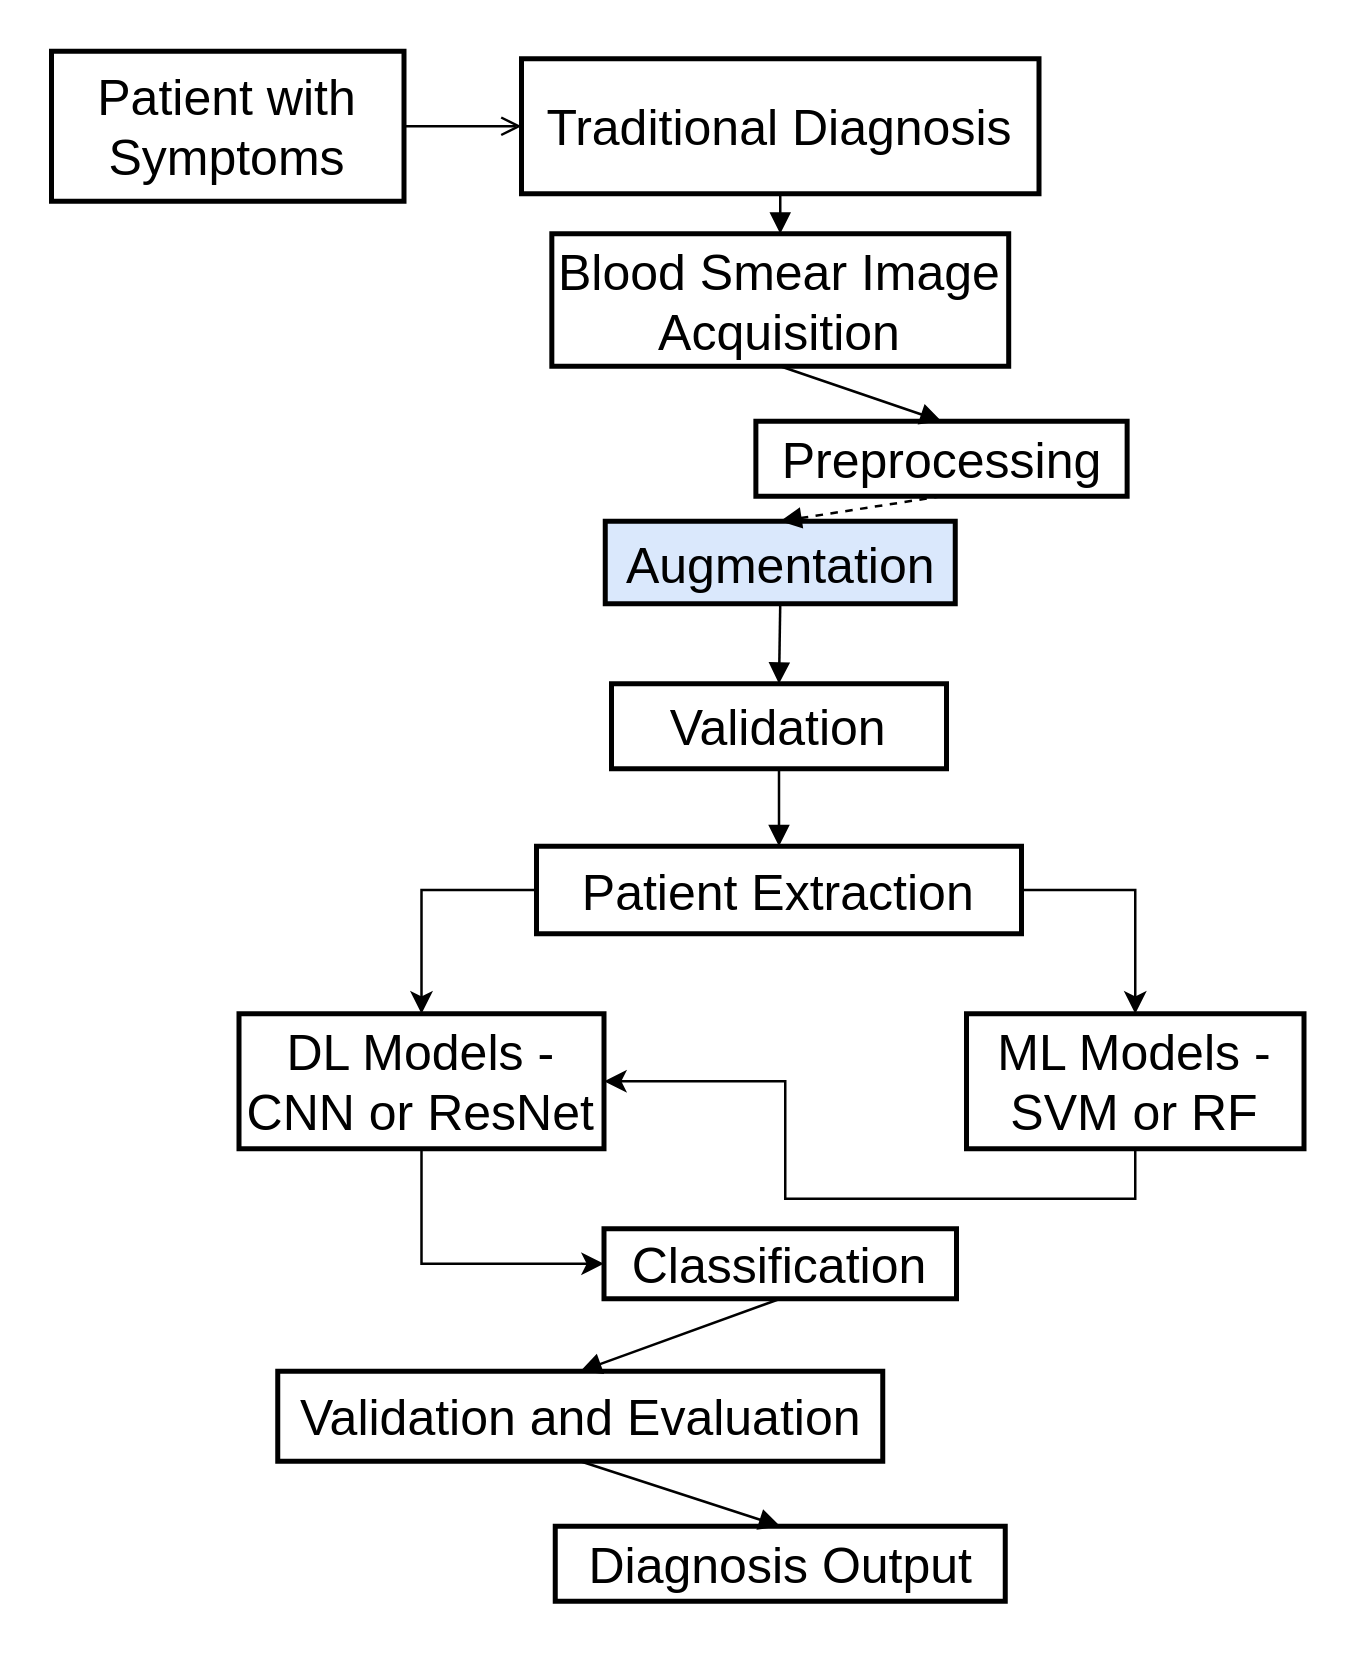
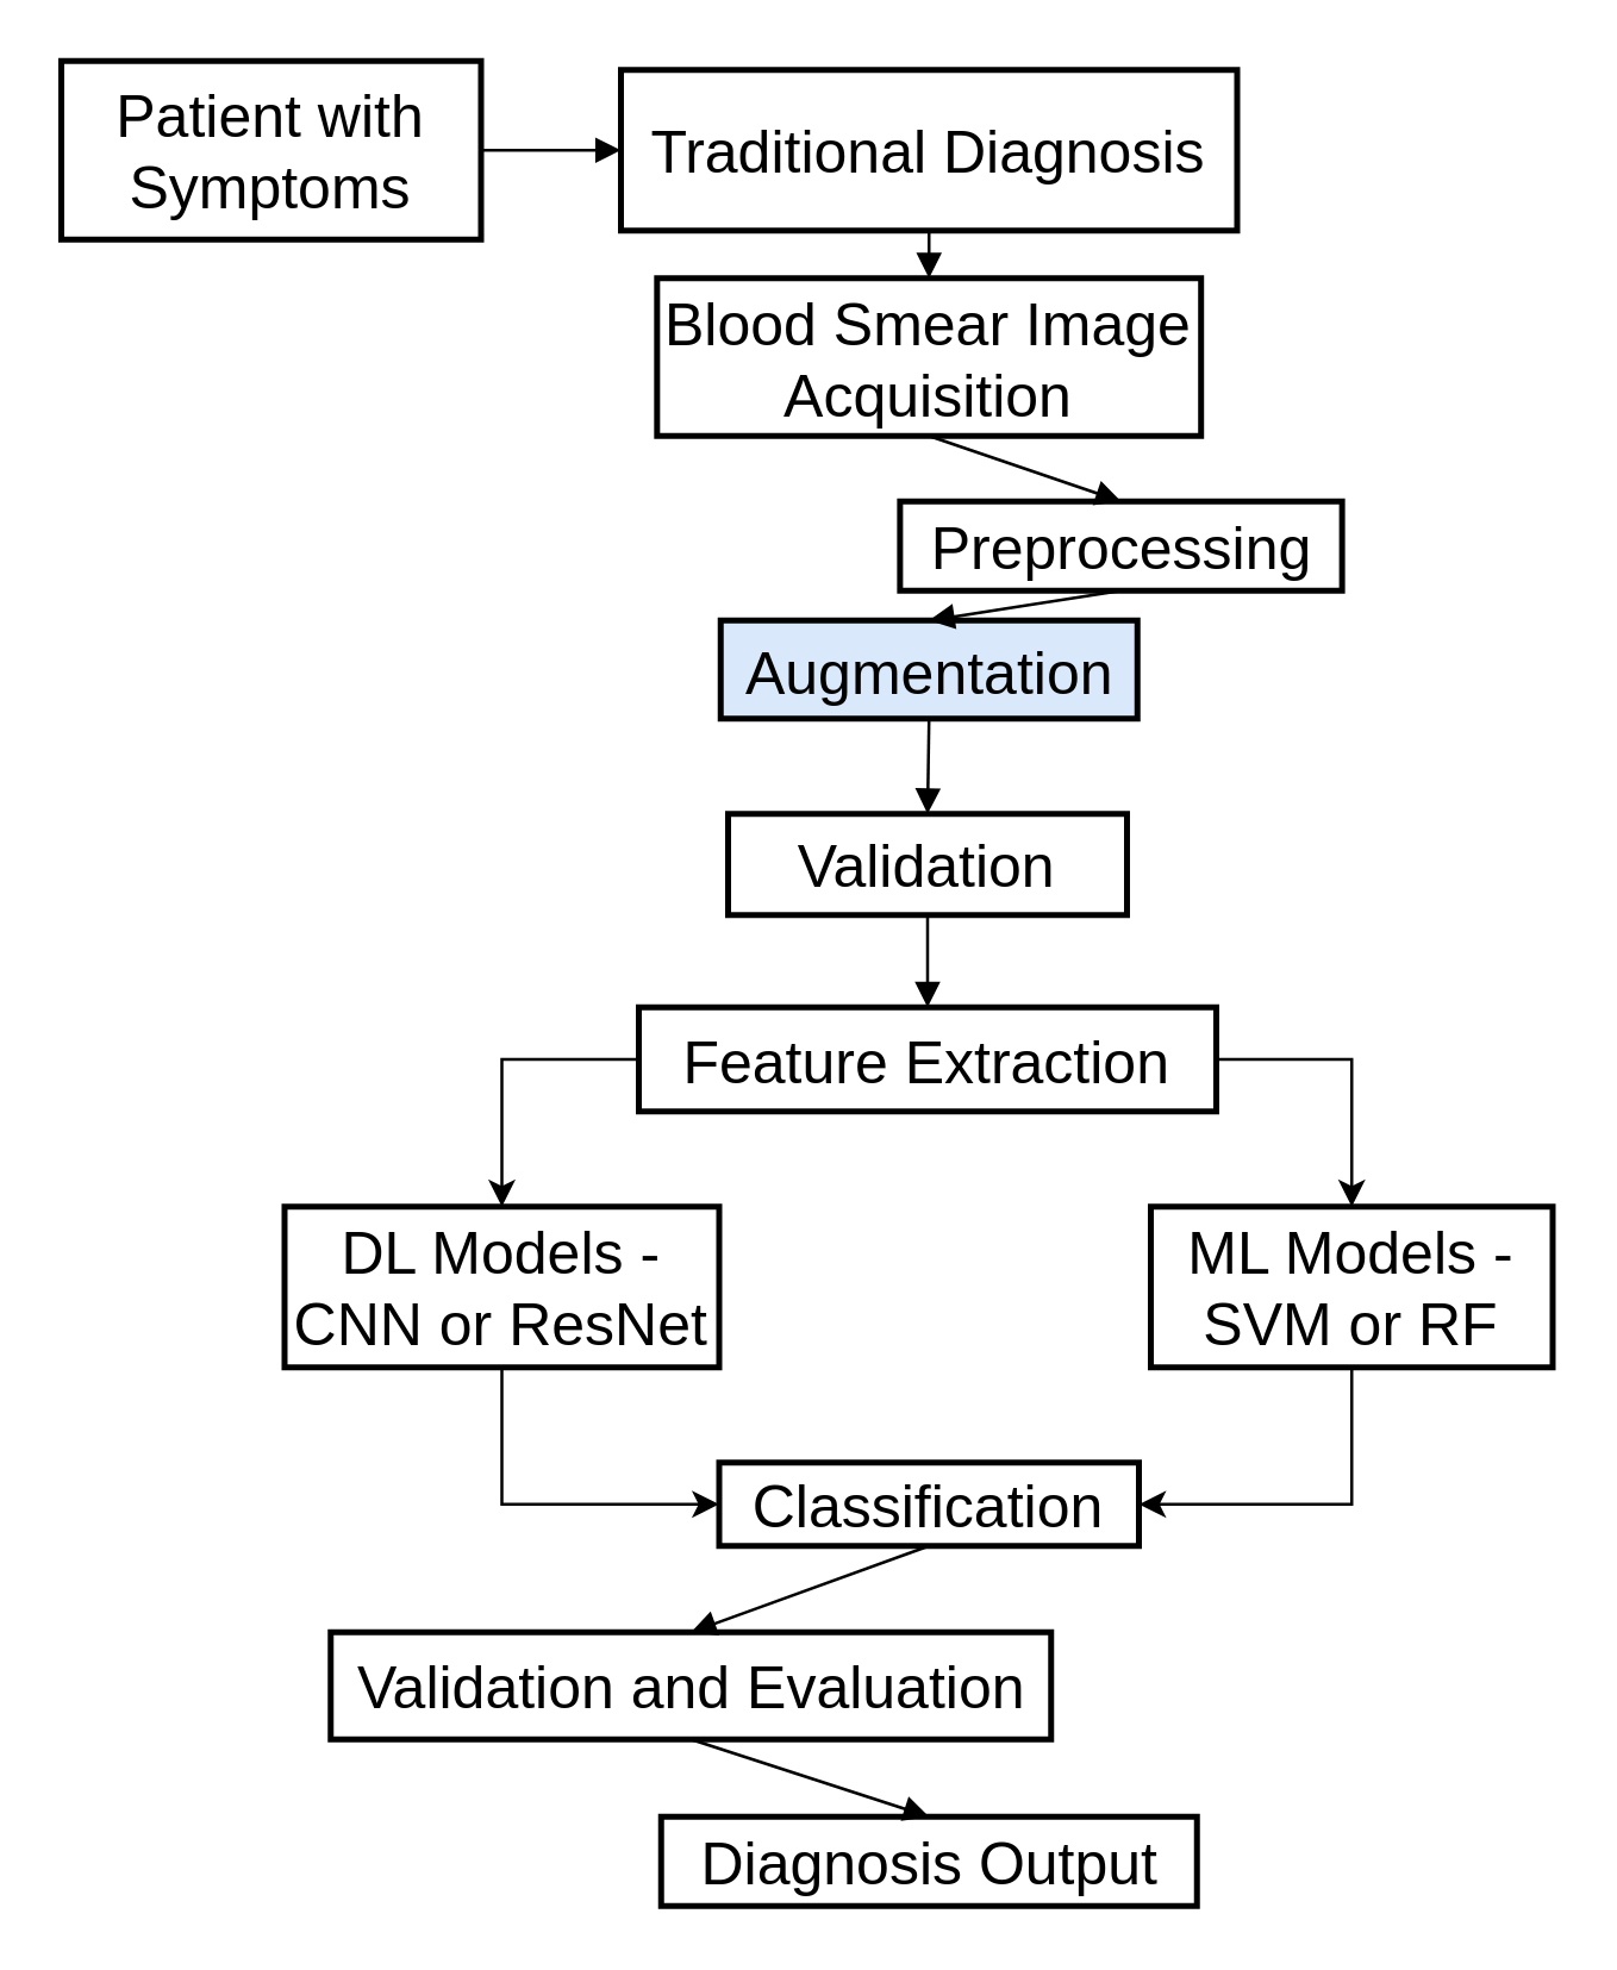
- <mxCell id="18" value="" style="curved=1;startArrow=none;endArrow=open;exitX=1;exitY=0.5;entryX=0;entryY=0.5;rounded=0;exitDx=0;exitDy=0;entryDx=0;entryDy=0;fontSize=20;" edge="1" parent="1" source="2" target="3"><mxGeometry relative="1" as="geometry"><Array as="points" /></mxGeometry></mxCell>
+ <mxCell id="18" value="" style="curved=1;startArrow=none;endArrow=block;exitX=1;exitY=0.5;entryX=0;entryY=0.5;rounded=0;exitDx=0;exitDy=0;entryDx=0;entryDy=0;fontSize=20;" edge="1" parent="1" source="2" target="3"><mxGeometry relative="1" as="geometry"><Array as="points" /></mxGeometry></mxCell>
- <mxCell id="21" value="" style="curved=1;startArrow=none;endArrow=block;exitX=0.5;exitY=1;entryX=0.5;entryY=0;rounded=0;fontSize=20;dashed=1;" edge="1" parent="1" source="5" target="6"><mxGeometry relative="1" as="geometry"><Array as="points" /></mxGeometry></mxCell>
+ <mxCell id="21" value="" style="curved=1;startArrow=none;endArrow=block;exitX=0.5;exitY=1;entryX=0.5;entryY=0;rounded=0;fontSize=20;" edge="1" parent="1" source="5" target="6"><mxGeometry relative="1" as="geometry"><Array as="points" /></mxGeometry></mxCell>
- <mxCell id="10" value="Patient Extraction" style="whiteSpace=wrap;strokeWidth=2;fontSize=20;" vertex="1" parent="1"><mxGeometry x="214" y="338" width="194" height="35" as="geometry" /></mxCell>
+ <mxCell id="10" value="Feature Extraction" style="whiteSpace=wrap;strokeWidth=2;fontSize=20;" vertex="1" parent="1"><mxGeometry x="214" y="338" width="194" height="35" as="geometry" /></mxCell>
- <mxCell id="13" style="edgeStyle=orthogonalEdgeStyle;rounded=0;orthogonalLoop=1;jettySize=auto;html=1;exitX=0.5;exitY=1;exitDx=0;exitDy=0;" edge="1" parent="1" source="14" target="12"><mxGeometry relative="1" as="geometry" /></mxCell>
+ <mxCell id="13" style="edgeStyle=orthogonalEdgeStyle;rounded=0;orthogonalLoop=1;jettySize=auto;html=1;entryX=1;entryY=0.5;entryDx=0;entryDy=0;exitX=0.5;exitY=1;exitDx=0;exitDy=0;" edge="1" parent="1" source="14" target="15"><mxGeometry relative="1" as="geometry" /></mxCell>
